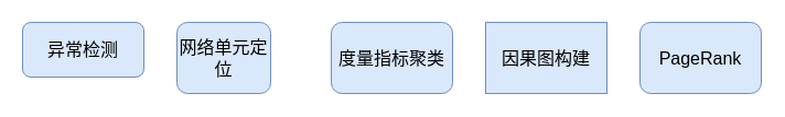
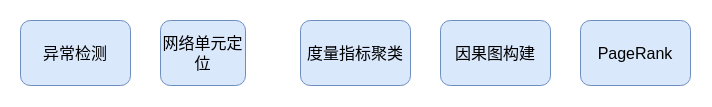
- <mxCell id="2" value="&lt;font style=&quot;font-size: 16px&quot;&gt;异常检测&lt;/font&gt;" style="rounded=1;whiteSpace=wrap;html=1;fillColor=#dae8fc;strokeColor=#6c8ebf;" vertex="1" parent="1"><mxGeometry x="20" y="20" width="110" height="50" as="geometry" /></mxCell>
+ <mxCell id="2" value="&lt;font style=&quot;font-size: 16px&quot;&gt;异常检测&lt;/font&gt;" style="rounded=1;whiteSpace=wrap;html=1;fillColor=#dae8fc;strokeColor=#6c8ebf;" vertex="1" parent="1"><mxGeometry x="20" y="20" width="110" height="65" as="geometry" /></mxCell>
- <mxCell id="5" value="&lt;font style=&quot;font-size: 16px&quot;&gt;因果图构建&lt;/font&gt;" style="whiteSpace=wrap;html=1;fillColor=#dae8fc;strokeColor=#6c8ebf;rounded=0;" vertex="1" parent="1"><mxGeometry x="440" y="20" width="110" height="65" as="geometry" /></mxCell>
+ <mxCell id="5" value="&lt;font style=&quot;font-size: 16px&quot;&gt;因果图构建&lt;/font&gt;" style="rounded=1;whiteSpace=wrap;html=1;fillColor=#dae8fc;strokeColor=#6c8ebf;" vertex="1" parent="1"><mxGeometry x="440" y="20" width="110" height="65" as="geometry" /></mxCell>
